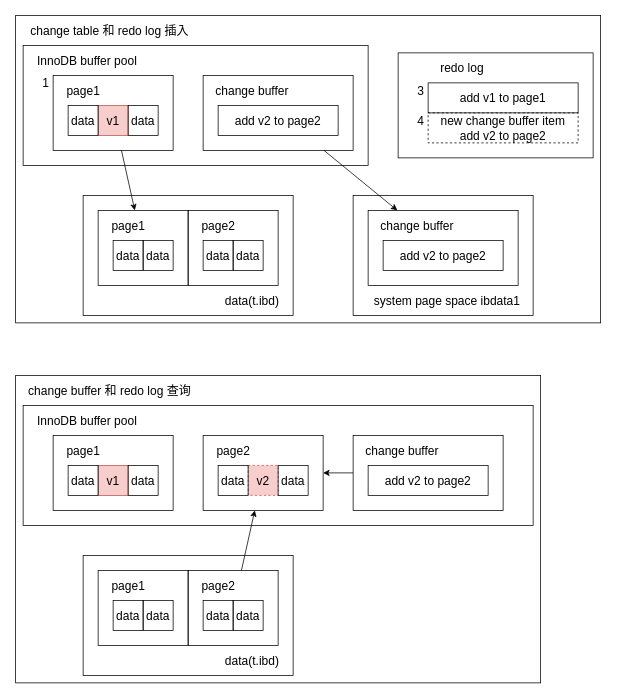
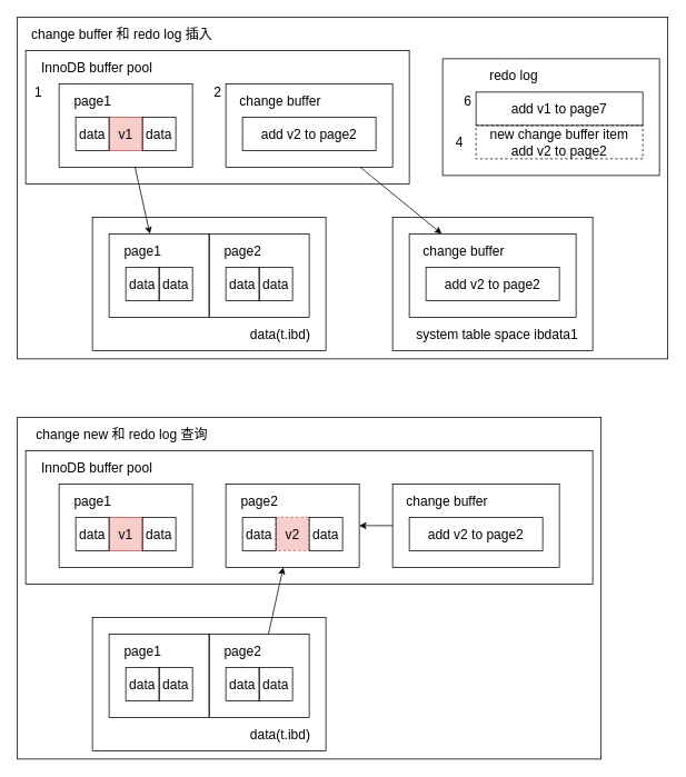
- <mxCell id="69" value="change table 和 redo log 插入" style="text;html=1;align=center;verticalAlign=middle;resizable=0;points=[];autosize=1;strokeColor=none;fillColor=none;fontSize=16;container=0;" vertex="1" parent="32"><mxGeometry x="10" y="10" width="230" height="20" as="geometry" /></mxCell>
+ <mxCell id="69" value="change buffer 和 redo log 插入" style="text;html=1;align=center;verticalAlign=middle;resizable=0;points=[];autosize=1;strokeColor=none;fillColor=none;fontSize=16;container=0;" vertex="1" parent="32"><mxGeometry x="10" y="10" width="230" height="20" as="geometry" /></mxCell>
- <mxCell id="50" value="1" style="text;html=1;align=center;verticalAlign=middle;resizable=0;points=[];autosize=1;strokeColor=none;fillColor=none;fontSize=16;container=0;" vertex="1" parent="32"><mxGeometry x="30" y="80" width="20" height="20" as="geometry" /></mxCell>
+ <mxCell id="50" value="1" style="text;html=1;align=center;verticalAlign=middle;resizable=0;points=[];autosize=1;strokeColor=none;fillColor=none;fontSize=16;container=0;" vertex="1" parent="32"><mxGeometry x="15" y="80" width="20" height="20" as="geometry" /></mxCell>
+ <mxCell id="51" value="2" style="text;html=1;align=center;verticalAlign=middle;resizable=0;points=[];autosize=1;strokeColor=none;fillColor=none;fontSize=16;container=0;" vertex="1" parent="32"><mxGeometry x="230" y="80" width="20" height="20" as="geometry" /></mxCell>
- <mxCell id="52" value="3" style="text;html=1;align=center;verticalAlign=middle;resizable=0;points=[];autosize=1;strokeColor=none;fillColor=none;fontSize=16;container=0;" vertex="1" parent="32"><mxGeometry x="530" y="90" width="20" height="20" as="geometry" /></mxCell>
+ <mxCell id="52" value="6" style="text;html=1;align=center;verticalAlign=middle;resizable=0;points=[];autosize=1;strokeColor=none;fillColor=none;fontSize=16;container=0;" vertex="1" parent="32"><mxGeometry x="530" y="90" width="20" height="20" as="geometry" /></mxCell>
- <mxCell id="46" value="add v1 to page1" style="rounded=0;whiteSpace=wrap;html=1;fontSize=16;fillColor=none;container=0;" vertex="1" parent="32"><mxGeometry x="550" y="90" width="200" height="40" as="geometry" /></mxCell>
+ <mxCell id="46" value="add v1 to page7" style="rounded=0;whiteSpace=wrap;html=1;fontSize=16;fillColor=none;container=0;" vertex="1" parent="32"><mxGeometry x="550" y="90" width="200" height="40" as="geometry" /></mxCell>
- <mxCell id="53" value="4" style="text;html=1;align=center;verticalAlign=middle;resizable=0;points=[];autosize=1;strokeColor=none;fillColor=none;fontSize=16;container=0;" vertex="1" parent="32"><mxGeometry x="530" y="130" width="20" height="20" as="geometry" /></mxCell>
+ <mxCell id="53" value="4" style="text;html=1;align=center;verticalAlign=middle;resizable=0;points=[];autosize=1;strokeColor=none;fillColor=none;fontSize=16;container=0;" vertex="1" parent="32"><mxGeometry x="520" y="140" width="20" height="20" as="geometry" /></mxCell>
- <mxCell id="54" value="system page space ibdata1" style="text;html=1;align=center;verticalAlign=middle;resizable=0;points=[];autosize=1;strokeColor=none;fillColor=none;fontSize=16;container=0;" vertex="1" parent="32"><mxGeometry x="470" y="370" width="210" height="20" as="geometry" /></mxCell>
+ <mxCell id="54" value="system table space ibdata1" style="text;html=1;align=center;verticalAlign=middle;resizable=0;points=[];autosize=1;strokeColor=none;fillColor=none;fontSize=16;container=0;" vertex="1" parent="32"><mxGeometry x="470" y="370" width="210" height="20" as="geometry" /></mxCell>
- <mxCell id="26" value="change buffer 和 redo log 查询" style="text;html=1;align=center;verticalAlign=middle;resizable=0;points=[];autosize=1;strokeColor=none;fillColor=none;fontSize=16;container=0;" vertex="1" parent="2"><mxGeometry x="10" y="10" width="230" height="20" as="geometry" /></mxCell>
+ <mxCell id="26" value="change new 和 redo log 查询" style="text;html=1;align=center;verticalAlign=middle;resizable=0;points=[];autosize=1;strokeColor=none;fillColor=none;fontSize=16;container=0;" vertex="1" parent="2"><mxGeometry x="10" y="10" width="230" height="20" as="geometry" /></mxCell>
